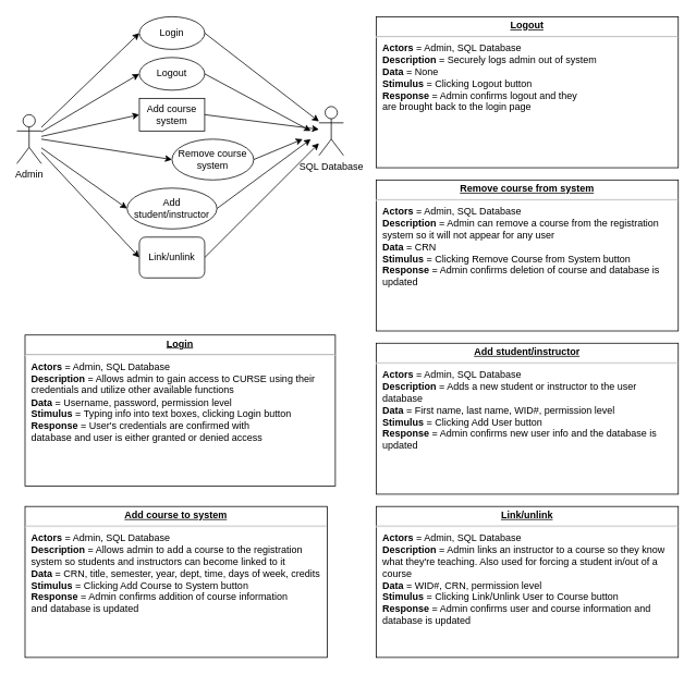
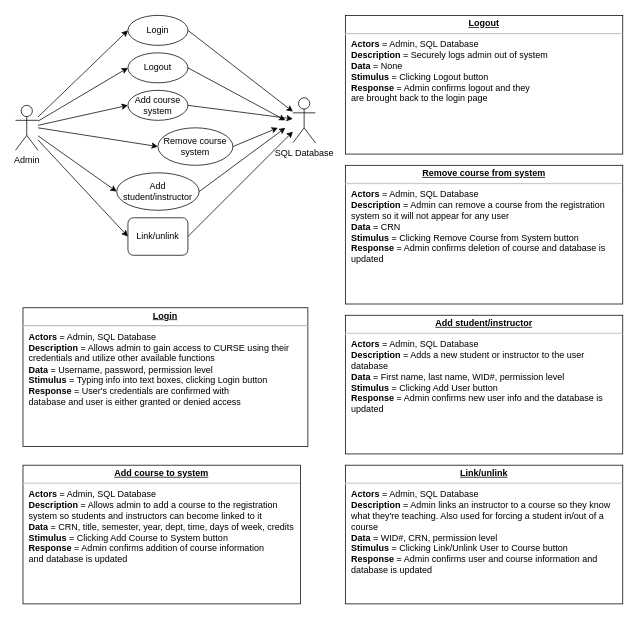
- <mxCell id="6" value="Add course system" style="whiteSpace=wrap;html=1;rounded=0;" parent="1" vertex="1"><mxGeometry x="170" y="120" width="80" height="40" as="geometry" /></mxCell>
+ <mxCell id="6" value="Add course system" style="ellipse;whiteSpace=wrap;html=1;" parent="1" vertex="1"><mxGeometry x="170" y="120" width="80" height="40" as="geometry" /></mxCell>
